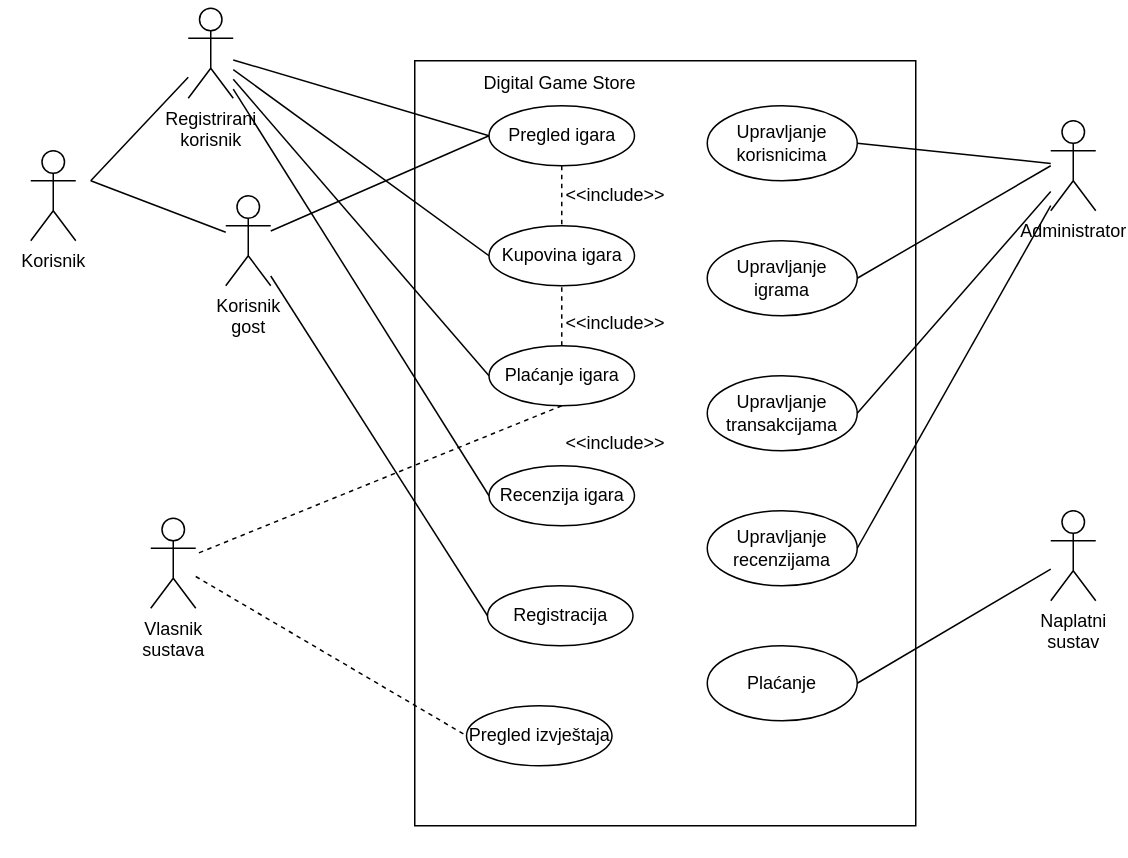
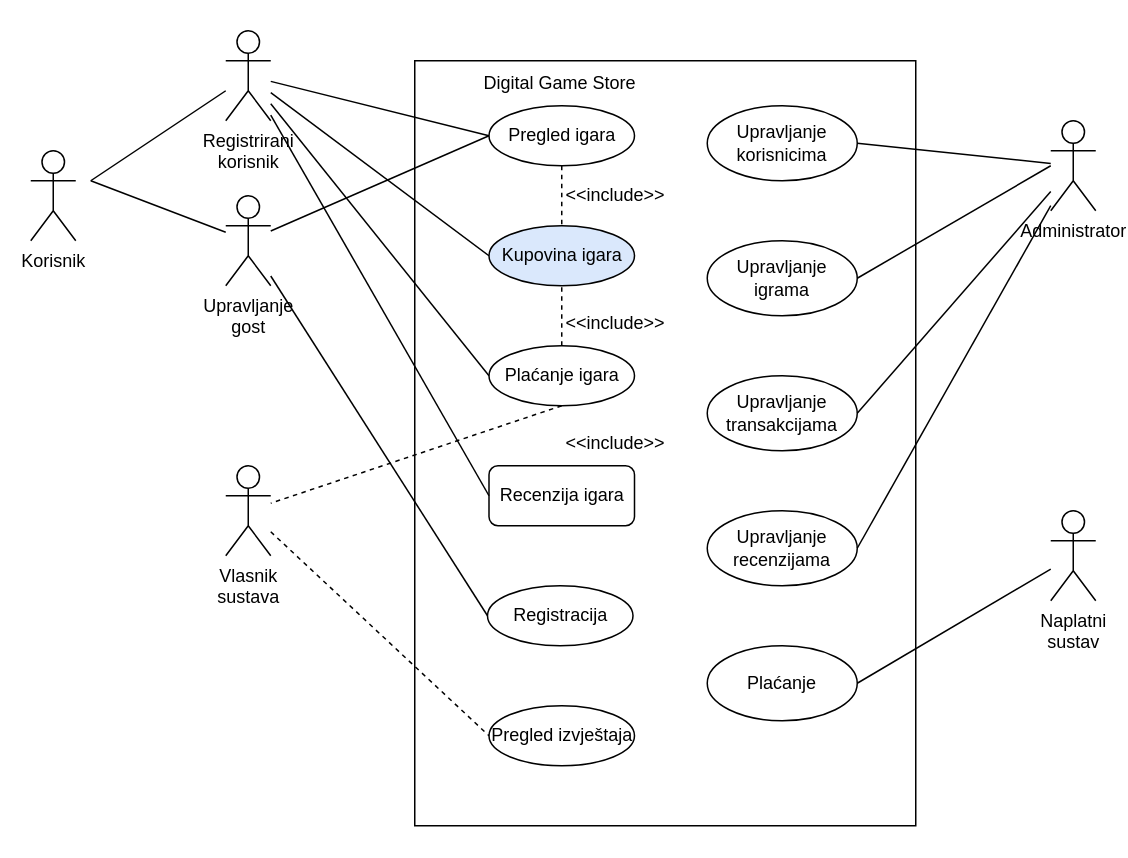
- <mxCell id="5" value="Registrirani&lt;br&gt;korisnik&lt;br&gt;" style="shape=umlActor;verticalLabelPosition=bottom;verticalAlign=top;html=1;outlineConnect=0;" parent="1" vertex="1"><mxGeometry x="125" y="5" width="30" height="60" as="geometry" /></mxCell>
+ <mxCell id="5" value="Registrirani&lt;br&gt;korisnik&lt;br&gt;" style="shape=umlActor;verticalLabelPosition=bottom;verticalAlign=top;html=1;outlineConnect=0;" parent="1" vertex="1"><mxGeometry x="150" y="20" width="30" height="60" as="geometry" /></mxCell>
- <mxCell id="11" value="Kupovina igara" style="ellipse;whiteSpace=wrap;html=1;" parent="1" vertex="1"><mxGeometry x="325.5" y="150" width="97" height="40" as="geometry" /></mxCell>
+ <mxCell id="11" value="Kupovina igara" style="ellipse;whiteSpace=wrap;html=1;fillColor=#dae8fc;" parent="1" vertex="1"><mxGeometry x="325.5" y="150" width="97" height="40" as="geometry" /></mxCell>
- <mxCell id="6" value="Korisnik&lt;br&gt;gost" style="shape=umlActor;verticalLabelPosition=bottom;verticalAlign=top;html=1;outlineConnect=0;" parent="1" vertex="1"><mxGeometry x="150" y="130" width="30" height="60" as="geometry" /></mxCell>
+ <mxCell id="6" value="Upravljanje&lt;br&gt;gost" style="shape=umlActor;verticalLabelPosition=bottom;verticalAlign=top;html=1;outlineConnect=0;" parent="1" vertex="1"><mxGeometry x="150" y="130" width="30" height="60" as="geometry" /></mxCell>
- <mxCell id="13" value="Recenzija igara" style="ellipse;whiteSpace=wrap;html=1;" parent="1" vertex="1"><mxGeometry x="325.5" y="310" width="97" height="40" as="geometry" /></mxCell>
+ <mxCell id="13" value="Recenzija igara" style="whiteSpace=wrap;html=1;rounded=1;" parent="1" vertex="1"><mxGeometry x="325.5" y="310" width="97" height="40" as="geometry" /></mxCell>
- <mxCell id="24" value="Vlasnik &lt;br&gt;sustava" style="shape=umlActor;verticalLabelPosition=bottom;verticalAlign=top;html=1;outlineConnect=0;" parent="1" vertex="1"><mxGeometry x="100" y="345" width="30" height="60" as="geometry" /></mxCell>
+ <mxCell id="24" value="Vlasnik &lt;br&gt;sustava" style="shape=umlActor;verticalLabelPosition=bottom;verticalAlign=top;html=1;outlineConnect=0;" parent="1" vertex="1"><mxGeometry x="150" y="310" width="30" height="60" as="geometry" /></mxCell>
- <mxCell id="28" value="Pregled izvještaja" style="ellipse;whiteSpace=wrap;html=1;" vertex="1" parent="1"><mxGeometry x="310.5" y="470" width="97" height="40" as="geometry" /></mxCell>
+ <mxCell id="28" value="Pregled izvještaja" style="ellipse;whiteSpace=wrap;html=1;" vertex="1" parent="1"><mxGeometry x="325.5" y="470" width="97" height="40" as="geometry" /></mxCell>
